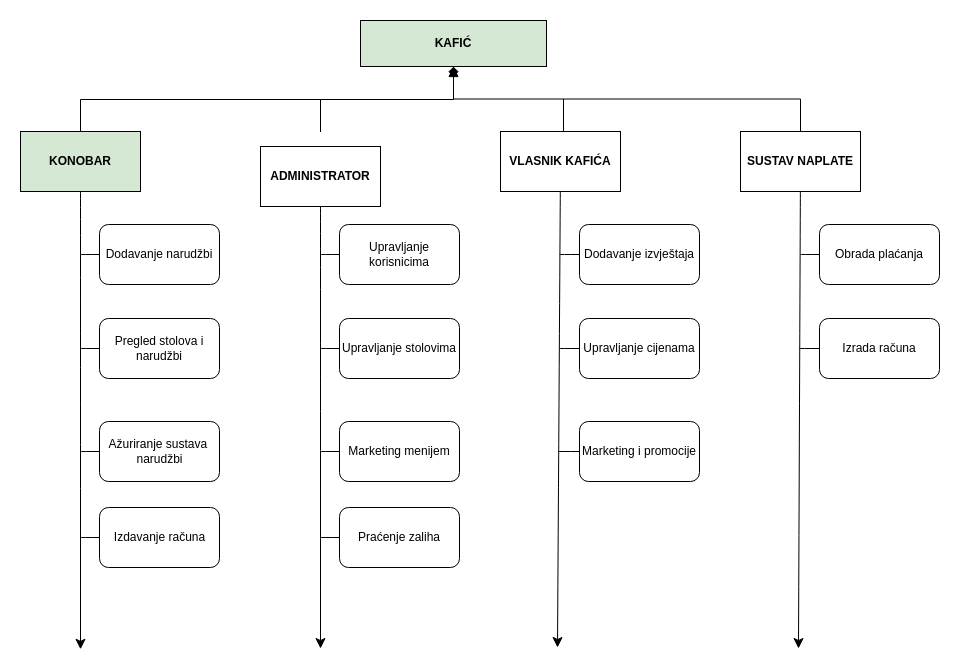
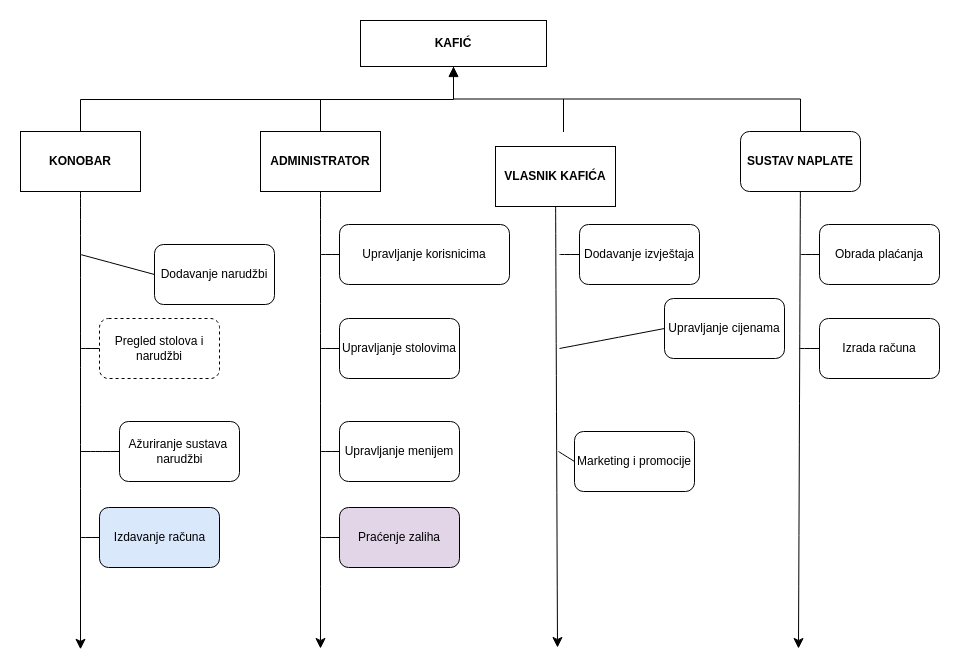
- <mxCell id="2" value="&lt;b&gt;KAFIĆ&lt;/b&gt;" style="rounded=0;whiteSpace=wrap;html=1;labelBackgroundColor=none;fillColor=#d5e8d4;" vertex="1" parent="1"><mxGeometry x="360" y="20" width="186" height="46" as="geometry" /></mxCell>
+ <mxCell id="2" value="&lt;b&gt;KAFIĆ&lt;/b&gt;" style="rounded=0;whiteSpace=wrap;html=1;labelBackgroundColor=none;" vertex="1" parent="1"><mxGeometry x="360" y="20" width="186" height="46" as="geometry" /></mxCell>
- <mxCell id="11" value="" style="endArrow=diamond;html=1;rounded=0;fontSize=12;startSize=8;endSize=8;edgeStyle=orthogonalEdgeStyle;entryX=0.5;entryY=1;entryDx=0;entryDy=0;exitX=0.5;exitY=0;exitDx=0;exitDy=0;labelBackgroundColor=none;fontColor=default;" edge="1" parent="1" source="4" target="2"><mxGeometry width="50" height="50" relative="1" as="geometry"><mxPoint x="415" y="293" as="sourcePoint" /><mxPoint x="465" y="243" as="targetPoint" /><Array as="points"><mxPoint x="80" y="99" /><mxPoint x="453" y="99" /></Array></mxGeometry></mxCell>
+ <mxCell id="11" value="" style="endArrow=none;html=1;rounded=0;fontSize=12;startSize=8;endSize=8;edgeStyle=orthogonalEdgeStyle;entryX=0.5;entryY=1;entryDx=0;entryDy=0;exitX=0.5;exitY=0;exitDx=0;exitDy=0;labelBackgroundColor=none;fontColor=default;" edge="1" parent="1" source="4" target="2"><mxGeometry width="50" height="50" relative="1" as="geometry"><mxPoint x="415" y="293" as="sourcePoint" /><mxPoint x="465" y="243" as="targetPoint" /><Array as="points"><mxPoint x="80" y="99" /><mxPoint x="453" y="99" /></Array></mxGeometry></mxCell>
- <mxCell id="4" value="&lt;b&gt;KONOBAR&lt;/b&gt;" style="whiteSpace=wrap;html=1;labelBackgroundColor=none;fillColor=#d5e8d4;" vertex="1" parent="1"><mxGeometry x="20" y="131" width="120" height="60" as="geometry" /></mxCell>
+ <mxCell id="4" value="&lt;b&gt;KONOBAR&lt;/b&gt;" style="whiteSpace=wrap;html=1;labelBackgroundColor=none;" vertex="1" parent="1"><mxGeometry x="20" y="131" width="120" height="60" as="geometry" /></mxCell>
- <mxCell id="8" value="&lt;b&gt;VLASNIK KAFIĆA&lt;/b&gt;" style="whiteSpace=wrap;html=1;labelBackgroundColor=none;" vertex="1" parent="1"><mxGeometry x="500" y="131" width="120" height="60" as="geometry" /></mxCell>
+ <mxCell id="8" value="&lt;b&gt;VLASNIK KAFIĆA&lt;/b&gt;" style="whiteSpace=wrap;html=1;labelBackgroundColor=none;" vertex="1" parent="1"><mxGeometry x="495" y="146" width="120" height="60" as="geometry" /></mxCell>
- <mxCell id="10" value="SUSTAV NAPLATE" style="whiteSpace=wrap;html=1;labelBackgroundColor=none;fontStyle=1" vertex="1" parent="1"><mxGeometry x="740" y="131" width="120" height="60" as="geometry" /></mxCell>
+ <mxCell id="10" value="SUSTAV NAPLATE" style="whiteSpace=wrap;html=1;labelBackgroundColor=none;fontStyle=1;rounded=1;" vertex="1" parent="1"><mxGeometry x="740" y="131" width="120" height="60" as="geometry" /></mxCell>
- <mxCell id="6" value="&lt;b&gt;ADMINISTRATOR&lt;/b&gt;" style="whiteSpace=wrap;html=1;labelBackgroundColor=none;" vertex="1" parent="1"><mxGeometry x="260" y="146" width="120" height="60" as="geometry" /></mxCell>
+ <mxCell id="6" value="&lt;b&gt;ADMINISTRATOR&lt;/b&gt;" style="whiteSpace=wrap;html=1;labelBackgroundColor=none;" vertex="1" parent="1"><mxGeometry x="260" y="131" width="120" height="60" as="geometry" /></mxCell>
- <mxCell id="14" value="Dodavanje narudžbi" style="rounded=1;whiteSpace=wrap;html=1;labelBackgroundColor=none;" vertex="1" parent="1"><mxGeometry x="99" y="224" width="120" height="60" as="geometry" /></mxCell>
+ <mxCell id="14" value="Dodavanje narudžbi" style="rounded=1;whiteSpace=wrap;html=1;labelBackgroundColor=none;" vertex="1" parent="1"><mxGeometry x="154" y="244" width="120" height="60" as="geometry" /></mxCell>
- <mxCell id="19" value="Upravljanje korisnicima" style="whiteSpace=wrap;html=1;rounded=1;labelBackgroundColor=none;" vertex="1" parent="1"><mxGeometry x="339" y="224" width="120" height="60" as="geometry" /></mxCell>
+ <mxCell id="19" value="Upravljanje korisnicima" style="whiteSpace=wrap;html=1;rounded=1;labelBackgroundColor=none;" vertex="1" parent="1"><mxGeometry x="339" y="224" width="170" height="60" as="geometry" /></mxCell>
- <mxCell id="18" value="Pregled stolova i narudžbi" style="rounded=1;whiteSpace=wrap;html=1;labelBackgroundColor=none;" vertex="1" parent="1"><mxGeometry x="99" y="318" width="120" height="60" as="geometry" /></mxCell>
+ <mxCell id="18" value="Pregled stolova i narudžbi" style="rounded=1;whiteSpace=wrap;html=1;labelBackgroundColor=none;dashed=1;" vertex="1" parent="1"><mxGeometry x="99" y="318" width="120" height="60" as="geometry" /></mxCell>
- <mxCell id="32" value="Upravljanje cijenama" style="whiteSpace=wrap;html=1;rounded=1;labelBackgroundColor=none;" vertex="1" parent="1"><mxGeometry x="579" y="318" width="120" height="60" as="geometry" /></mxCell>
+ <mxCell id="32" value="Upravljanje cijenama" style="whiteSpace=wrap;html=1;rounded=1;labelBackgroundColor=none;" vertex="1" parent="1"><mxGeometry x="664" y="298" width="120" height="60" as="geometry" /></mxCell>
- <mxCell id="15" value="Ažuriranje sustava&amp;nbsp;&lt;div&gt;narudžbi&lt;/div&gt;" style="rounded=1;html=1;labelBackgroundColor=none;" vertex="1" parent="1"><mxGeometry x="99" y="421" width="120" height="60" as="geometry" /></mxCell>
+ <mxCell id="15" value="Ažuriranje sustava&amp;nbsp;&lt;div&gt;narudžbi&lt;/div&gt;" style="rounded=1;html=1;labelBackgroundColor=none;" vertex="1" parent="1"><mxGeometry x="119" y="421" width="120" height="60" as="geometry" /></mxCell>
- <mxCell id="21" value="Marketing menijem" style="whiteSpace=wrap;html=1;rounded=1;labelBackgroundColor=none;" vertex="1" parent="1"><mxGeometry x="339" y="421" width="120" height="60" as="geometry" /></mxCell>
+ <mxCell id="21" value="Upravljanje menijem" style="whiteSpace=wrap;html=1;rounded=1;labelBackgroundColor=none;" vertex="1" parent="1"><mxGeometry x="339" y="421" width="120" height="60" as="geometry" /></mxCell>
- <mxCell id="33" value="Marketing i promocije" style="whiteSpace=wrap;html=1;rounded=1;labelBackgroundColor=none;" vertex="1" parent="1"><mxGeometry x="579" y="421" width="120" height="60" as="geometry" /></mxCell>
+ <mxCell id="33" value="Marketing i promocije" style="whiteSpace=wrap;html=1;rounded=1;labelBackgroundColor=none;" vertex="1" parent="1"><mxGeometry x="574" y="431" width="120" height="60" as="geometry" /></mxCell>
- <mxCell id="16" value="Izdavanje računa" style="rounded=1;html=1;labelBackgroundColor=none;" vertex="1" parent="1"><mxGeometry x="99" y="507" width="120" height="60" as="geometry" /></mxCell>
+ <mxCell id="16" value="Izdavanje računa" style="rounded=1;html=1;labelBackgroundColor=none;fillColor=#dae8fc;" vertex="1" parent="1"><mxGeometry x="99" y="507" width="120" height="60" as="geometry" /></mxCell>
- <mxCell id="30" value="Praćenje zaliha" style="whiteSpace=wrap;html=1;rounded=1;labelBackgroundColor=none;" vertex="1" parent="1"><mxGeometry x="339" y="507" width="120" height="60" as="geometry" /></mxCell>
+ <mxCell id="30" value="Praćenje zaliha" style="whiteSpace=wrap;html=1;rounded=1;labelBackgroundColor=none;fillColor=#e1d5e7;" vertex="1" parent="1"><mxGeometry x="339" y="507" width="120" height="60" as="geometry" /></mxCell>
